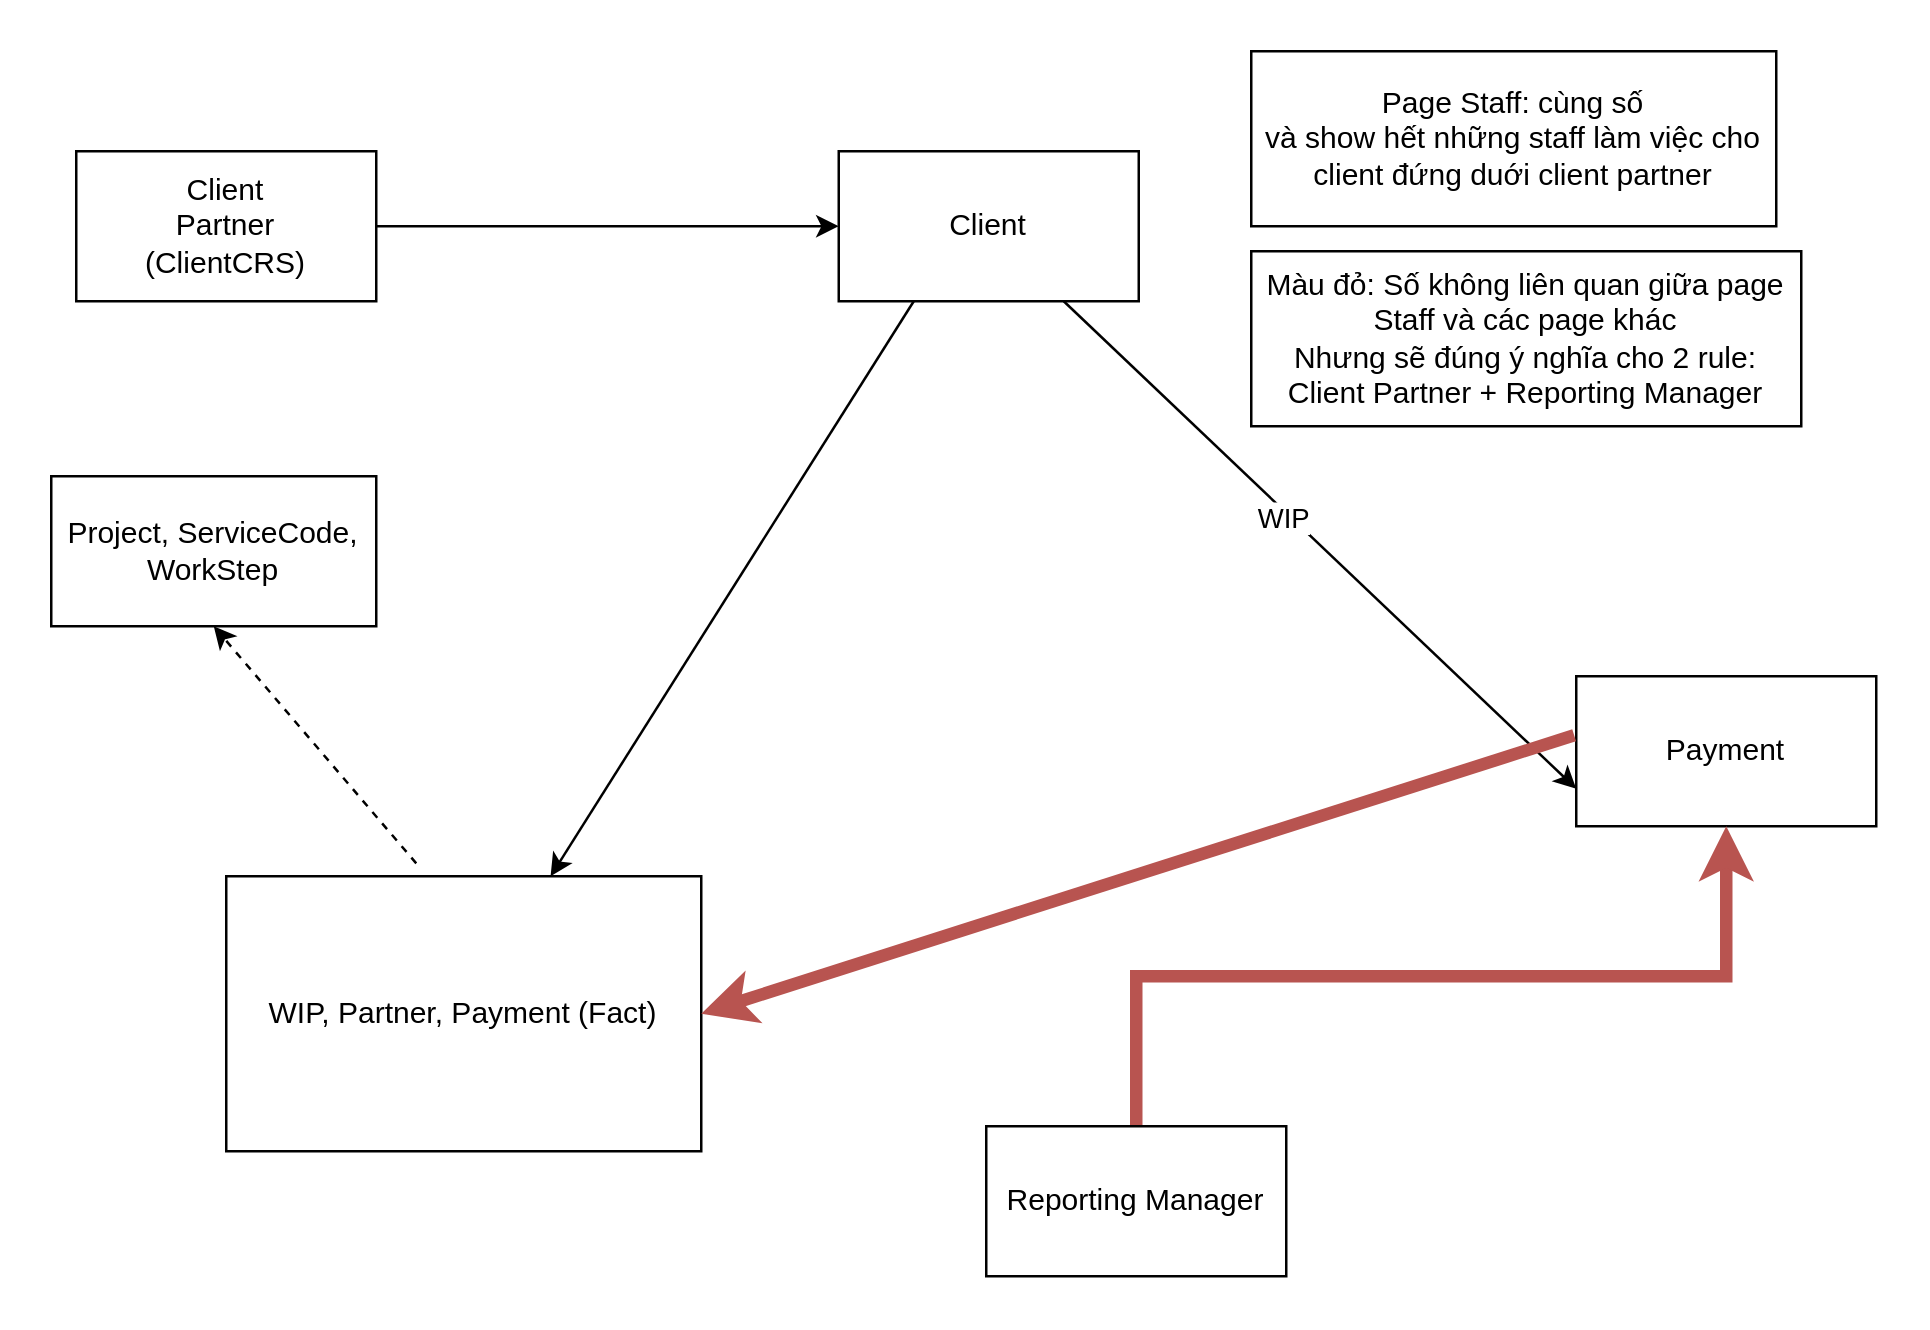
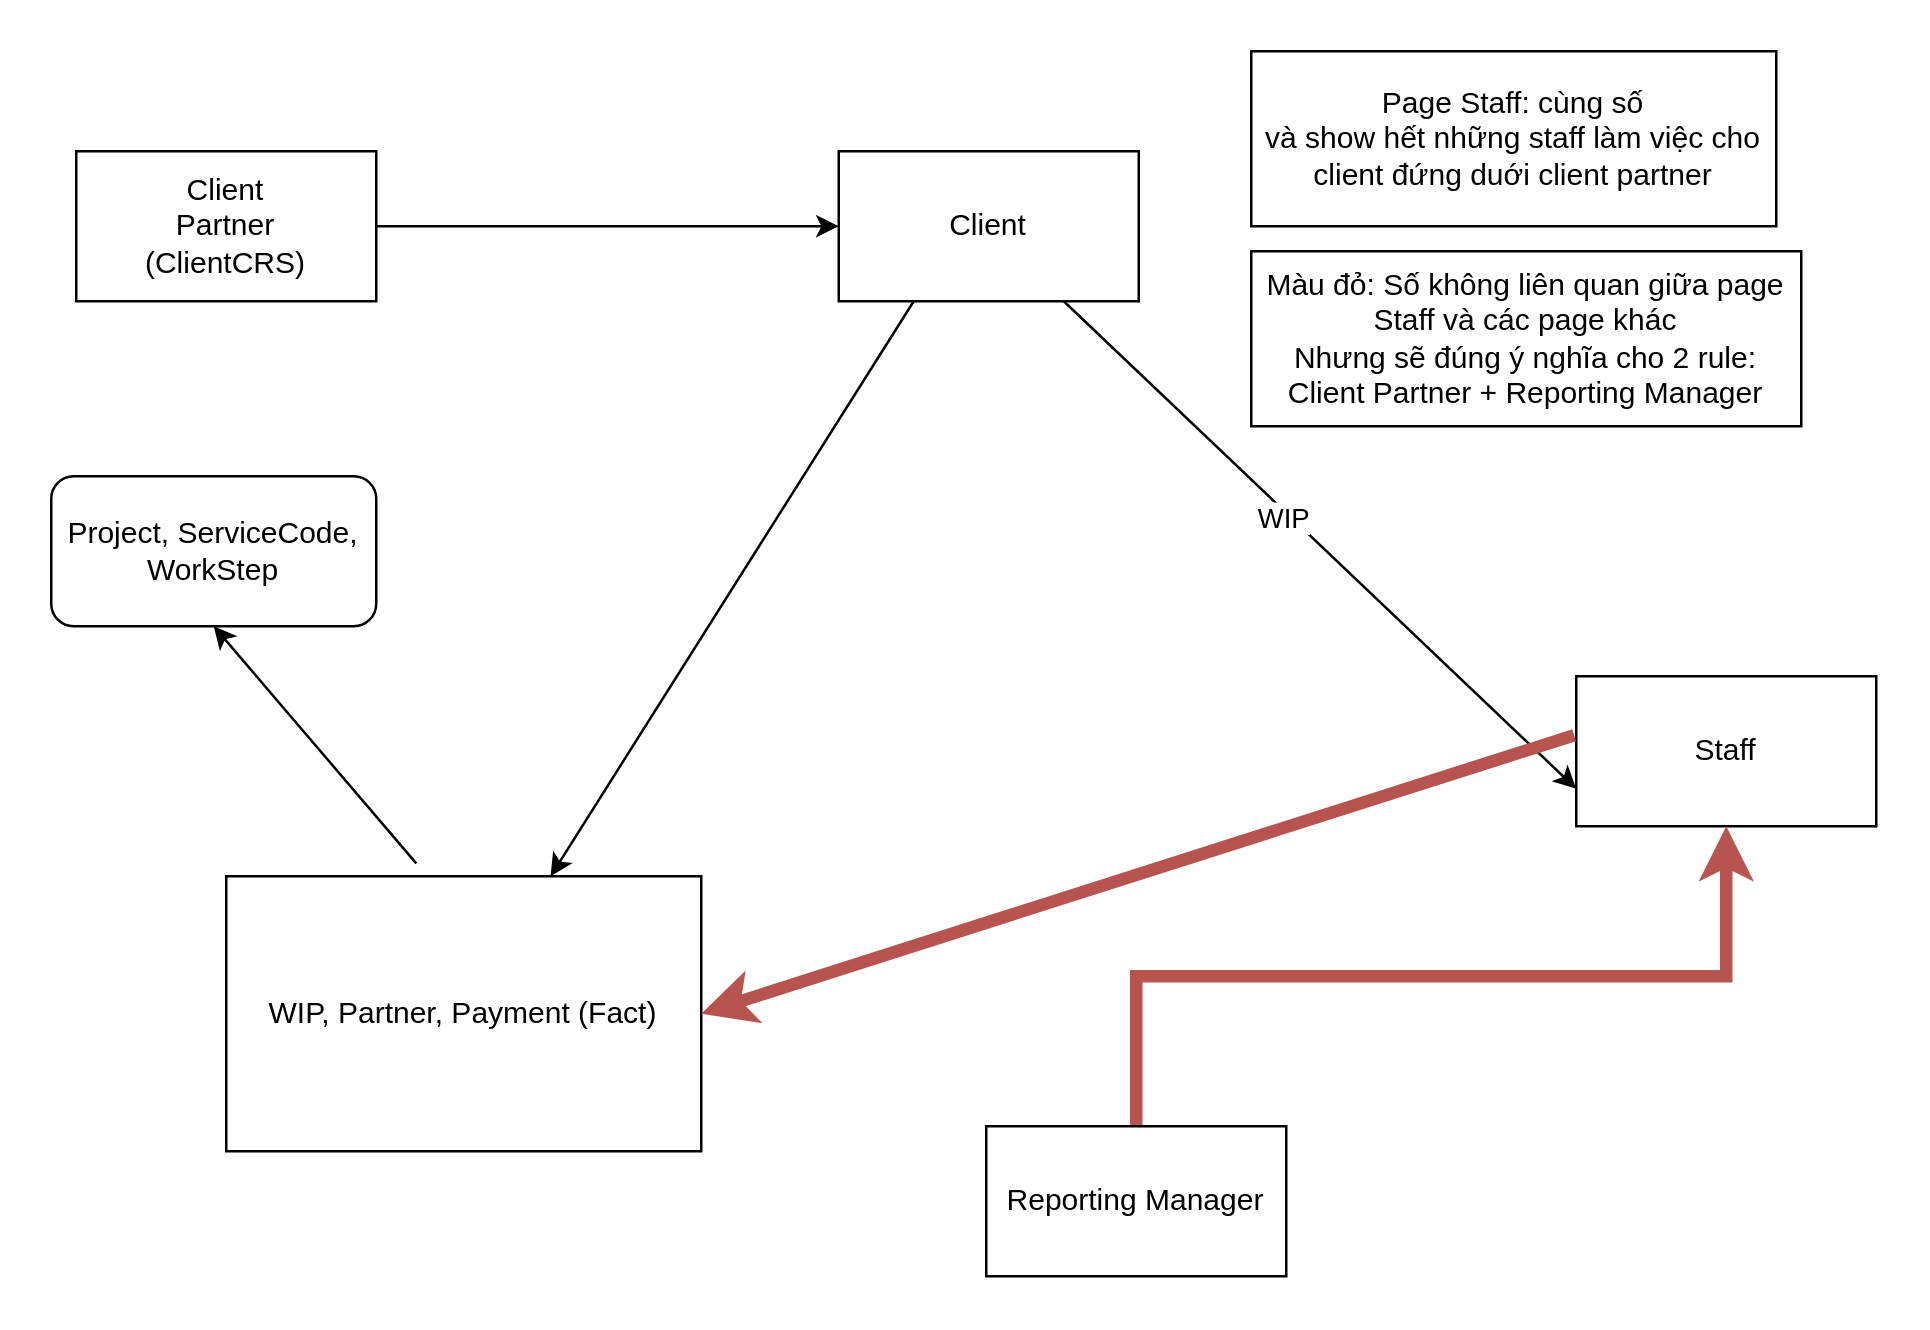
- <mxCell id="14" value="Project, ServiceCode, WorkStep" style="rounded=0;whiteSpace=wrap;html=1;" vertex="1" parent="1"><mxGeometry x="20" y="190" width="130" height="60" as="geometry" /></mxCell>
+ <mxCell id="14" value="Project, ServiceCode, WorkStep" style="whiteSpace=wrap;html=1;rounded=1;" vertex="1" parent="1"><mxGeometry x="20" y="190" width="130" height="60" as="geometry" /></mxCell>
- <mxCell id="15" value="" style="endArrow=classic;html=1;rounded=0;exitX=0.4;exitY=-0.047;exitDx=0;exitDy=0;exitPerimeter=0;entryX=0.5;entryY=1;entryDx=0;entryDy=0;dashed=1;" edge="1" parent="1" source="11" target="14"><mxGeometry width="50" height="50" relative="1" as="geometry"><mxPoint x="370" y="310" as="sourcePoint" /><mxPoint x="420" y="260" as="targetPoint" /></mxGeometry></mxCell>
+ <mxCell id="15" value="" style="endArrow=classic;html=1;rounded=0;exitX=0.4;exitY=-0.047;exitDx=0;exitDy=0;exitPerimeter=0;entryX=0.5;entryY=1;entryDx=0;entryDy=0;" edge="1" parent="1" source="11" target="14"><mxGeometry width="50" height="50" relative="1" as="geometry"><mxPoint x="370" y="310" as="sourcePoint" /><mxPoint x="420" y="260" as="targetPoint" /></mxGeometry></mxCell>
- <mxCell id="4" value="Payment" style="rounded=0;whiteSpace=wrap;html=1;" vertex="1" parent="1"><mxGeometry x="630" y="270" width="120" height="60" as="geometry" /></mxCell>
+ <mxCell id="4" value="Staff" style="rounded=0;whiteSpace=wrap;html=1;" vertex="1" parent="1"><mxGeometry x="630" y="270" width="120" height="60" as="geometry" /></mxCell>
